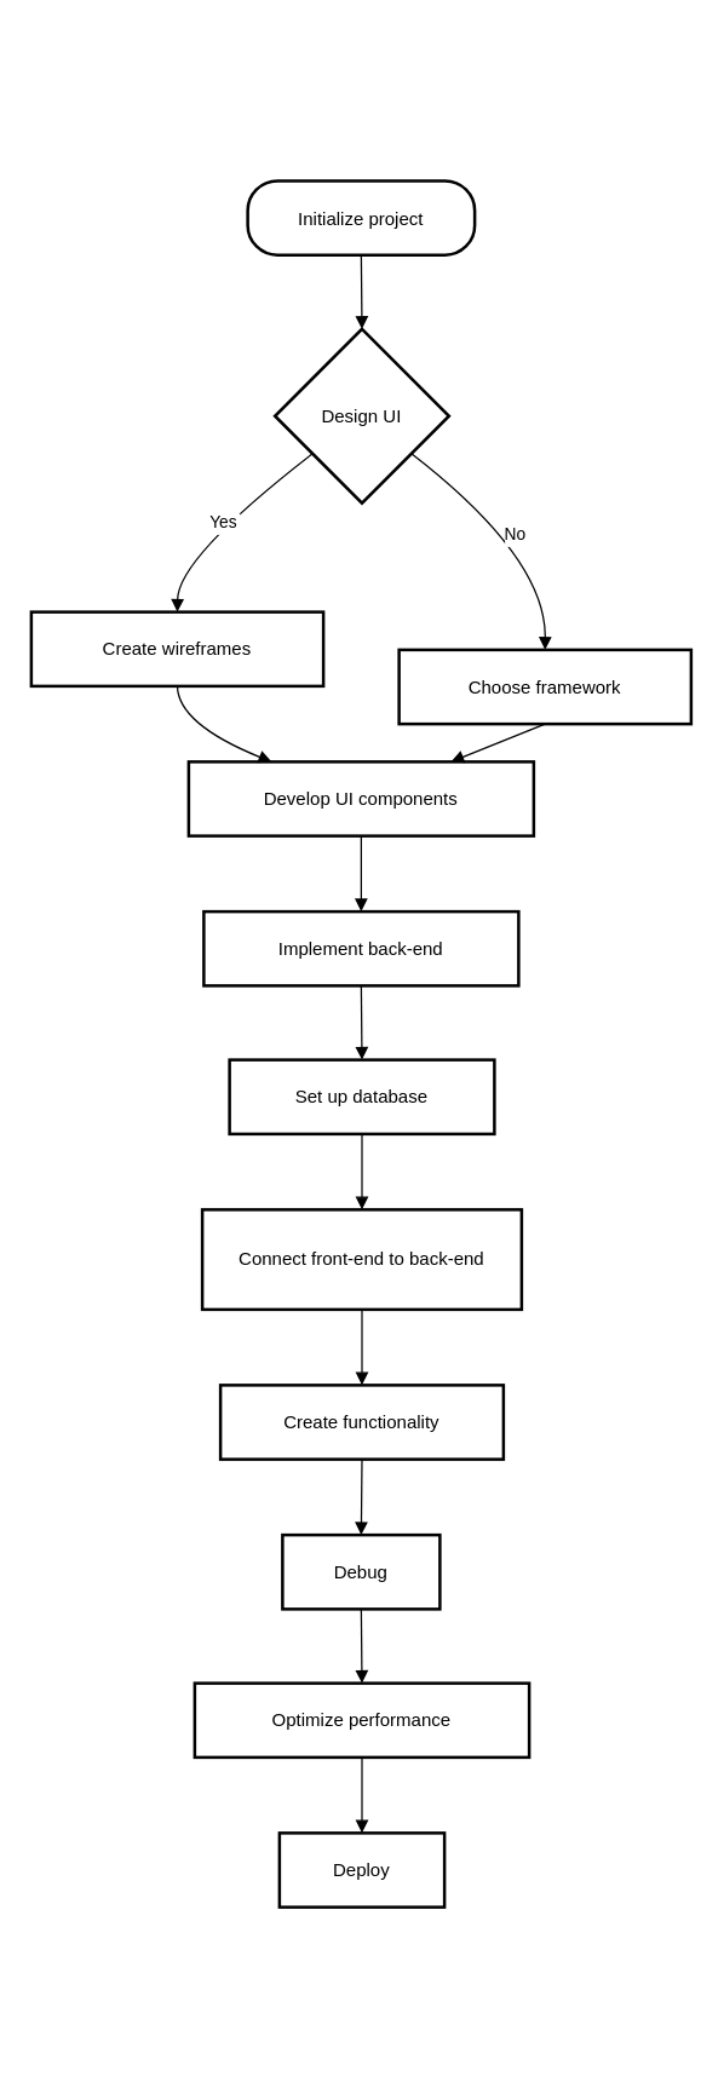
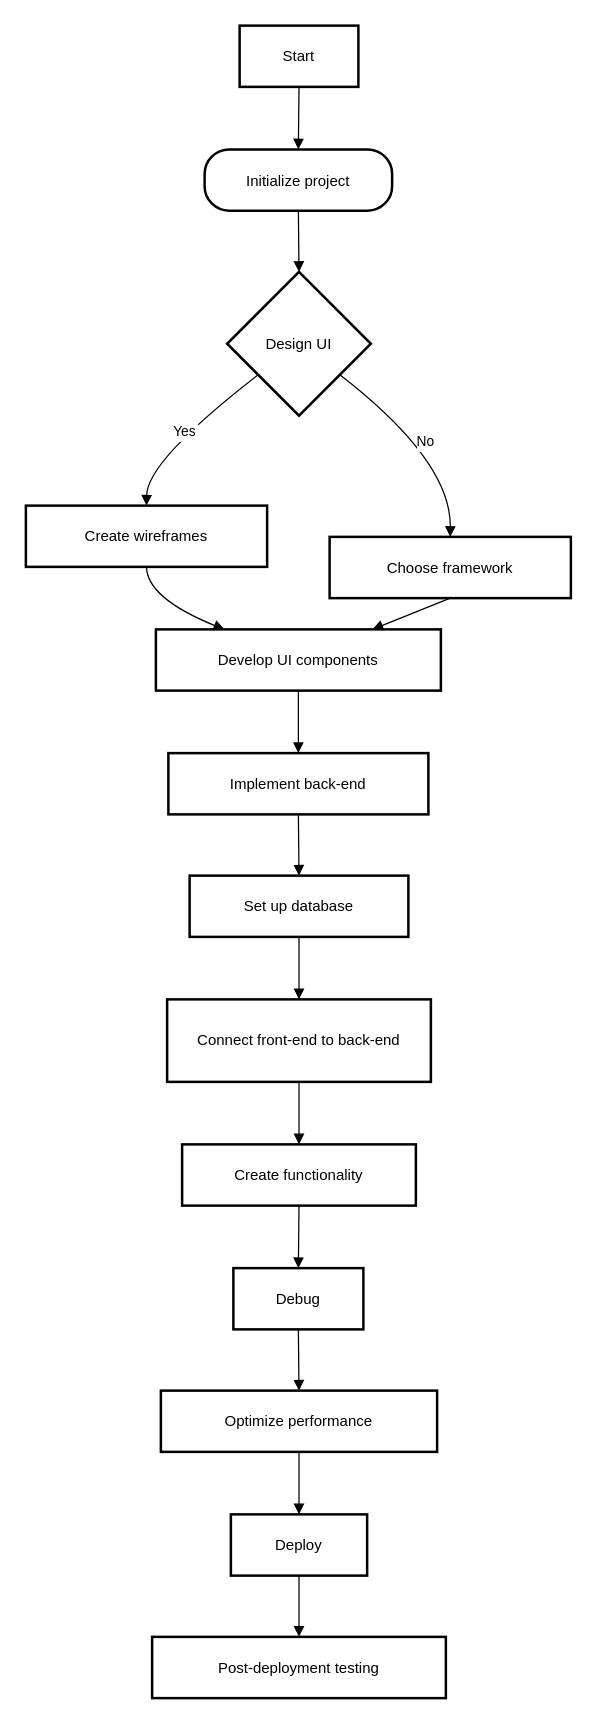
+ <mxCell id="2" value="Start" style="whiteSpace=wrap;strokeWidth=2;" vertex="1" parent="1"><mxGeometry x="191" y="20" width="95" height="49" as="geometry" /></mxCell>
+ <mxCell id="16" value="" style="curved=1;startArrow=none;endArrow=block;exitX=0.5;exitY=0.99;entryX=0.5;entryY=-0.01;" edge="1" parent="1" source="2" target="3"><mxGeometry relative="1" as="geometry"><Array as="points" /></mxGeometry></mxCell>
+ <mxCell id="29" value="" style="curved=1;startArrow=none;endArrow=block;exitX=0.5;exitY=0.99;entryX=0.5;entryY=0.01;" edge="1" parent="1" source="14" target="15"><mxGeometry relative="1" as="geometry"><Array as="points" /></mxGeometry></mxCell>
+ <mxCell id="15" value="Post-deployment testing" style="whiteSpace=wrap;strokeWidth=2;" vertex="1" parent="1"><mxGeometry x="121" y="1309" width="235" height="49" as="geometry" /></mxCell>
